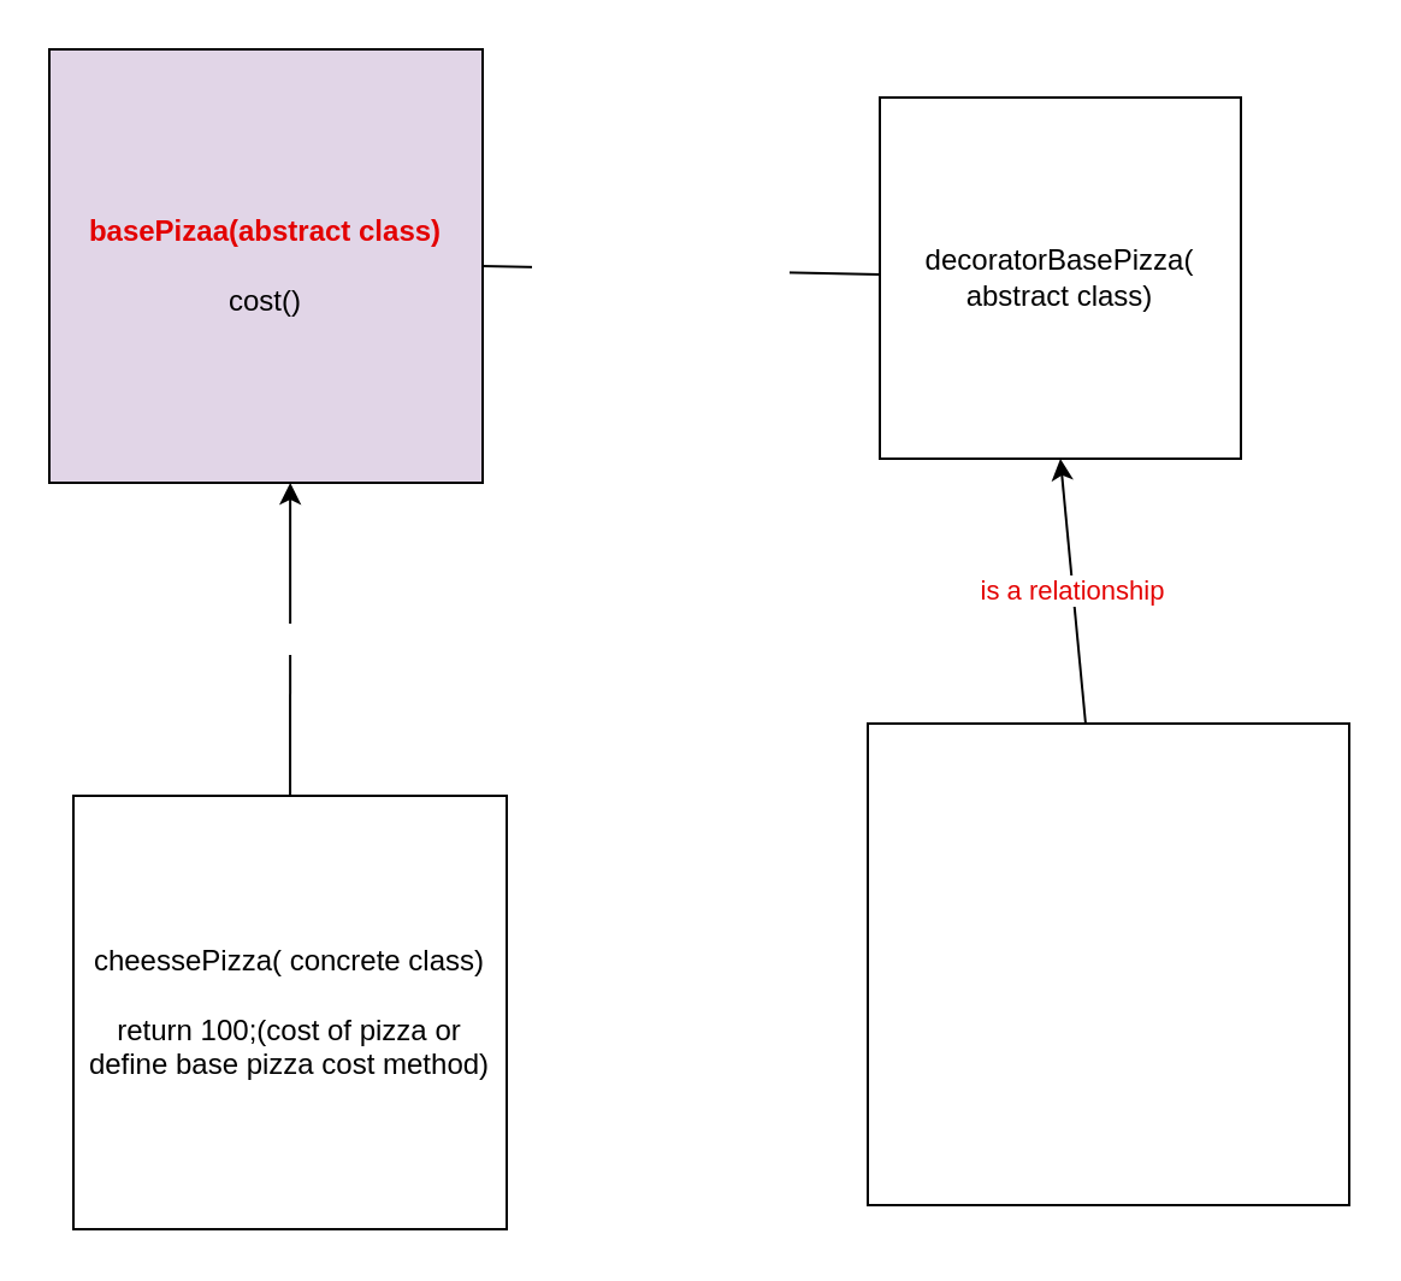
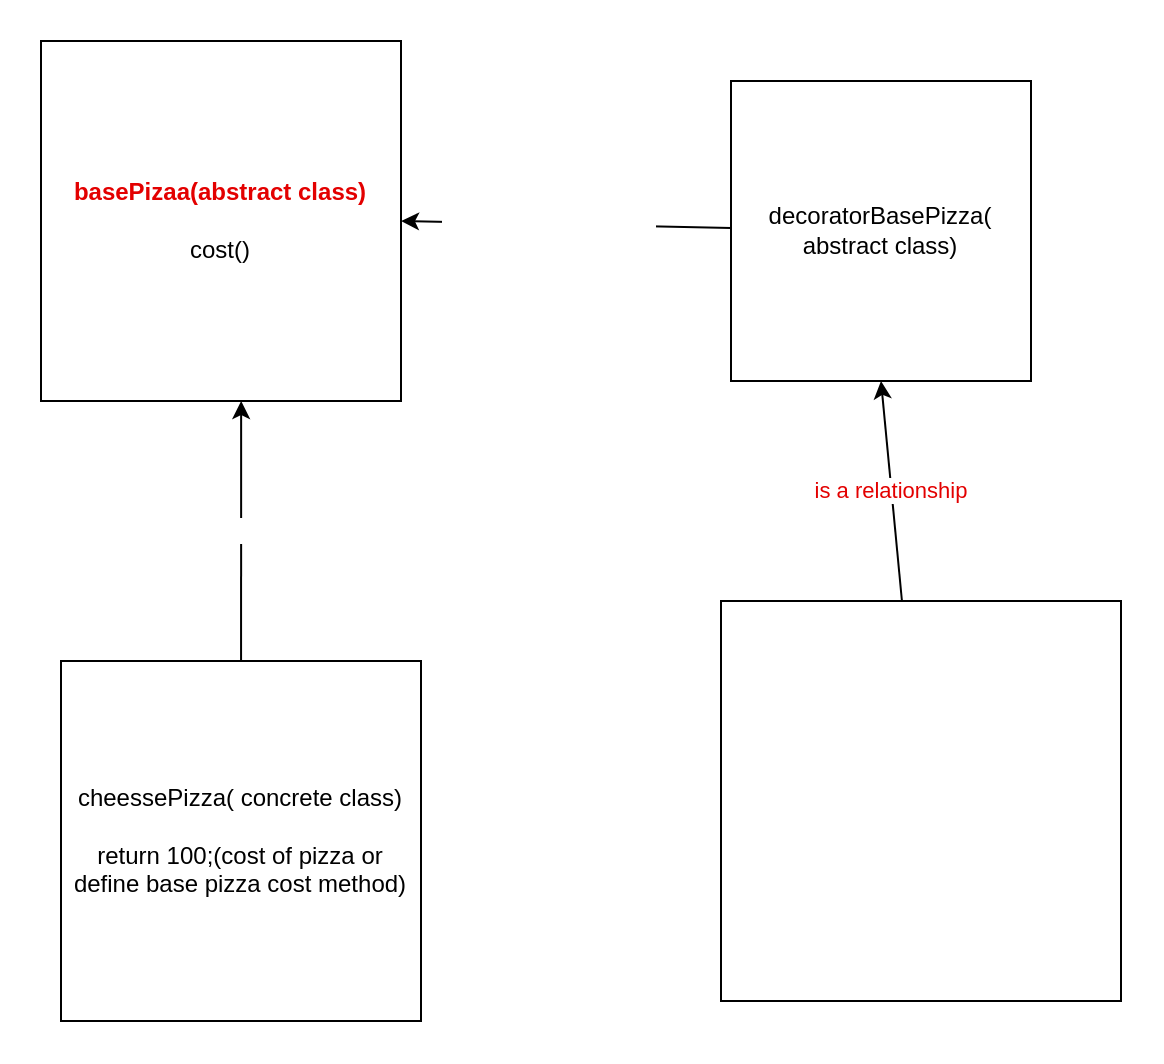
- <mxCell id="2" value="&lt;b&gt;&lt;font color=&quot;#e30000&quot;&gt;basePizaa(abstract class)&lt;/font&gt;&lt;/b&gt;&lt;br&gt;&lt;br&gt;cost()" style="whiteSpace=wrap;html=1;aspect=fixed;fillColor=#e1d5e7;" vertex="1" parent="1"><mxGeometry x="20" y="20" width="180" height="180" as="geometry" /></mxCell>
+ <mxCell id="2" value="&lt;b&gt;&lt;font color=&quot;#e30000&quot;&gt;basePizaa(abstract class)&lt;/font&gt;&lt;/b&gt;&lt;br&gt;&lt;br&gt;cost()" style="whiteSpace=wrap;html=1;aspect=fixed;" vertex="1" parent="1"><mxGeometry x="20" y="20" width="180" height="180" as="geometry" /></mxCell>
- <mxCell id="5" style="edgeStyle=none;html=1;entryX=1;entryY=0.5;entryDx=0;entryDy=0;endArrow=none;" edge="1" parent="1" source="7" target="2"><mxGeometry relative="1" as="geometry" /></mxCell>
+ <mxCell id="5" style="edgeStyle=none;html=1;entryX=1;entryY=0.5;entryDx=0;entryDy=0;" edge="1" parent="1" source="7" target="2"><mxGeometry relative="1" as="geometry" /></mxCell>
